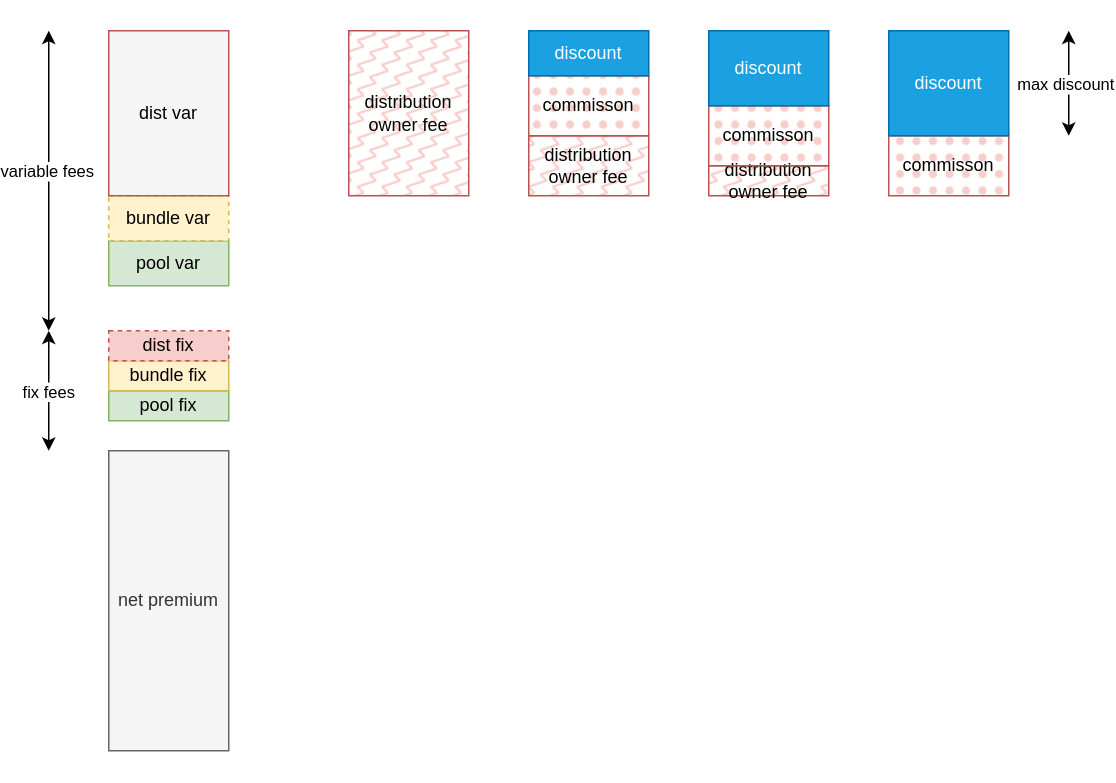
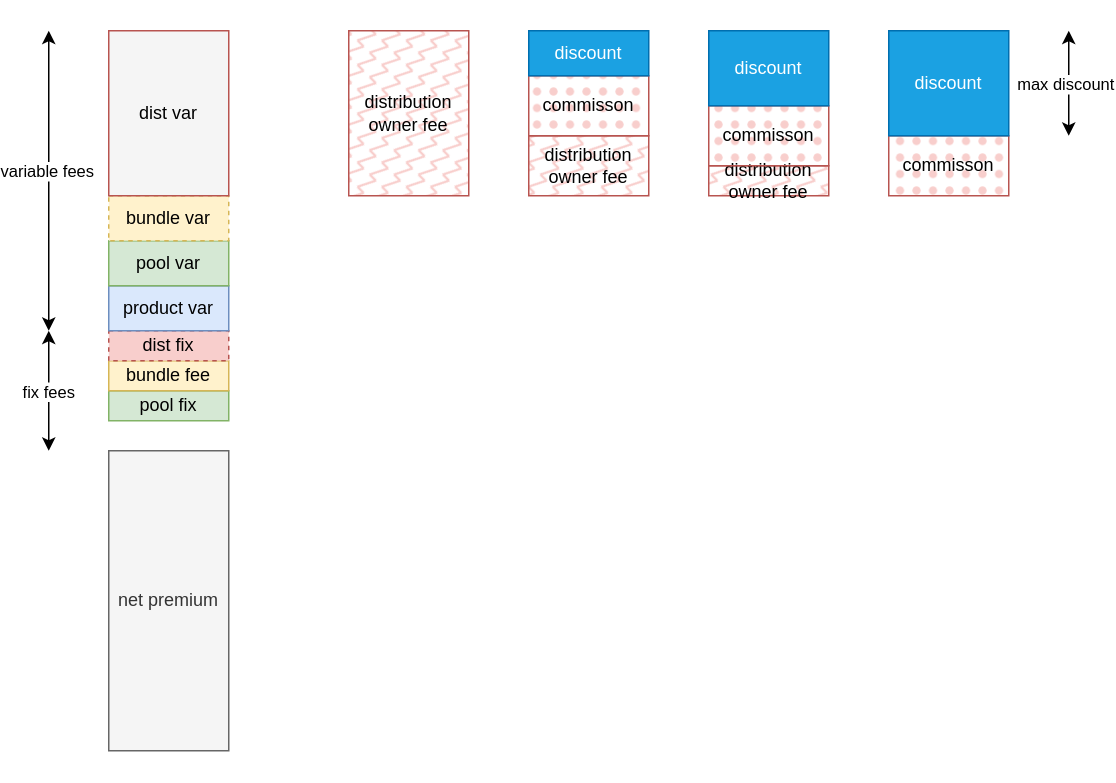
+ <mxCell id="6" value="product var" style="rounded=0;whiteSpace=wrap;html=1;fillColor=#dae8fc;strokeColor=#6c8ebf;" vertex="1" parent="1"><mxGeometry x="60" y="190" width="80" height="30" as="geometry" /></mxCell>
- <mxCell id="4" value="bundle fix" style="rounded=0;whiteSpace=wrap;html=1;fillColor=#fff2cc;strokeColor=#d6b656;fillStyle=solid;" vertex="1" parent="1"><mxGeometry x="60" y="240" width="80" height="20" as="geometry" /></mxCell>
+ <mxCell id="4" value="bundle fee" style="rounded=0;whiteSpace=wrap;html=1;fillColor=#fff2cc;strokeColor=#d6b656;fillStyle=solid;" vertex="1" parent="1"><mxGeometry x="60" y="240" width="80" height="20" as="geometry" /></mxCell>
